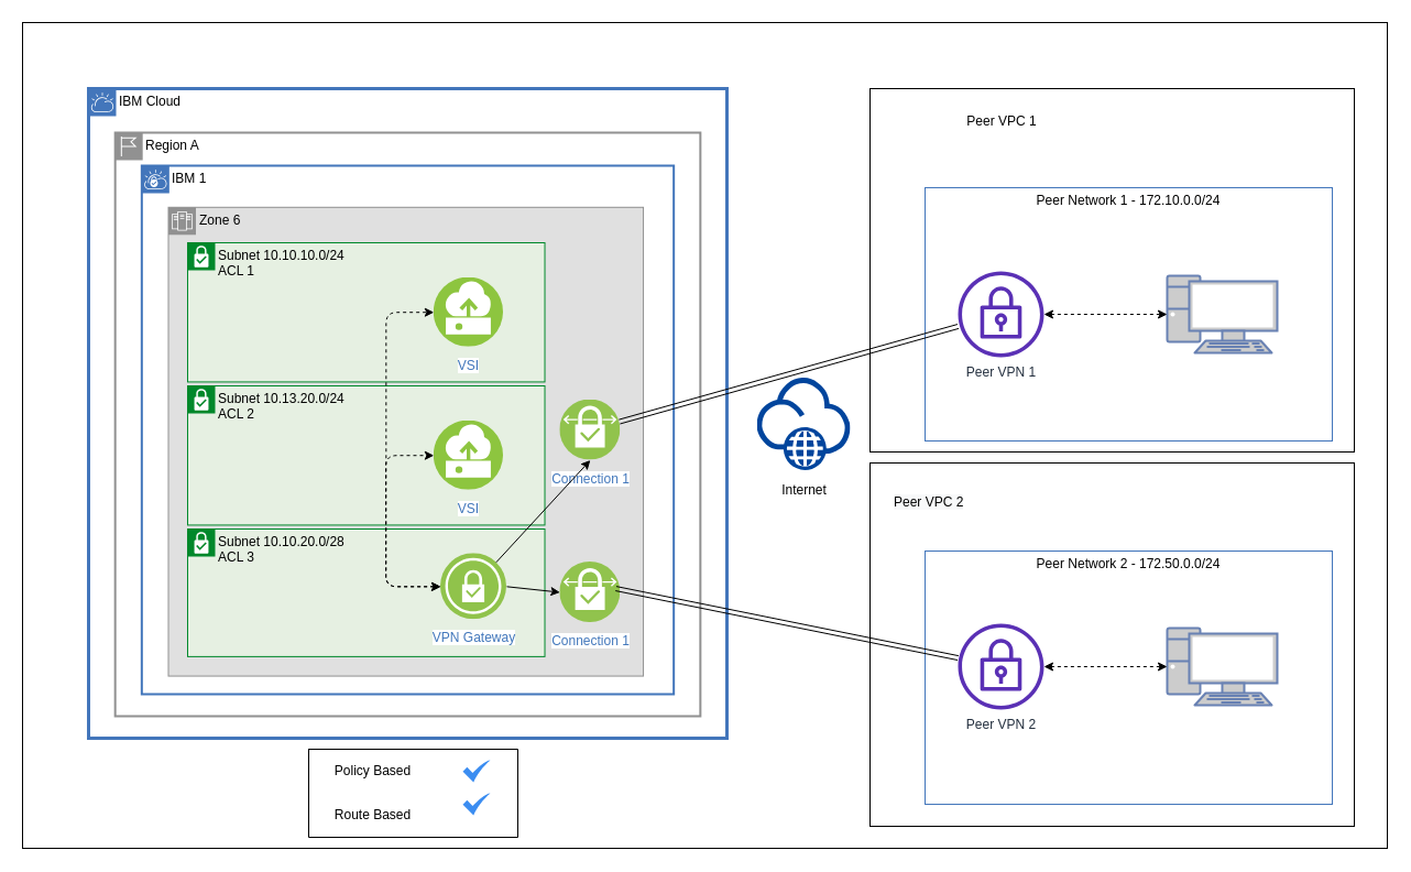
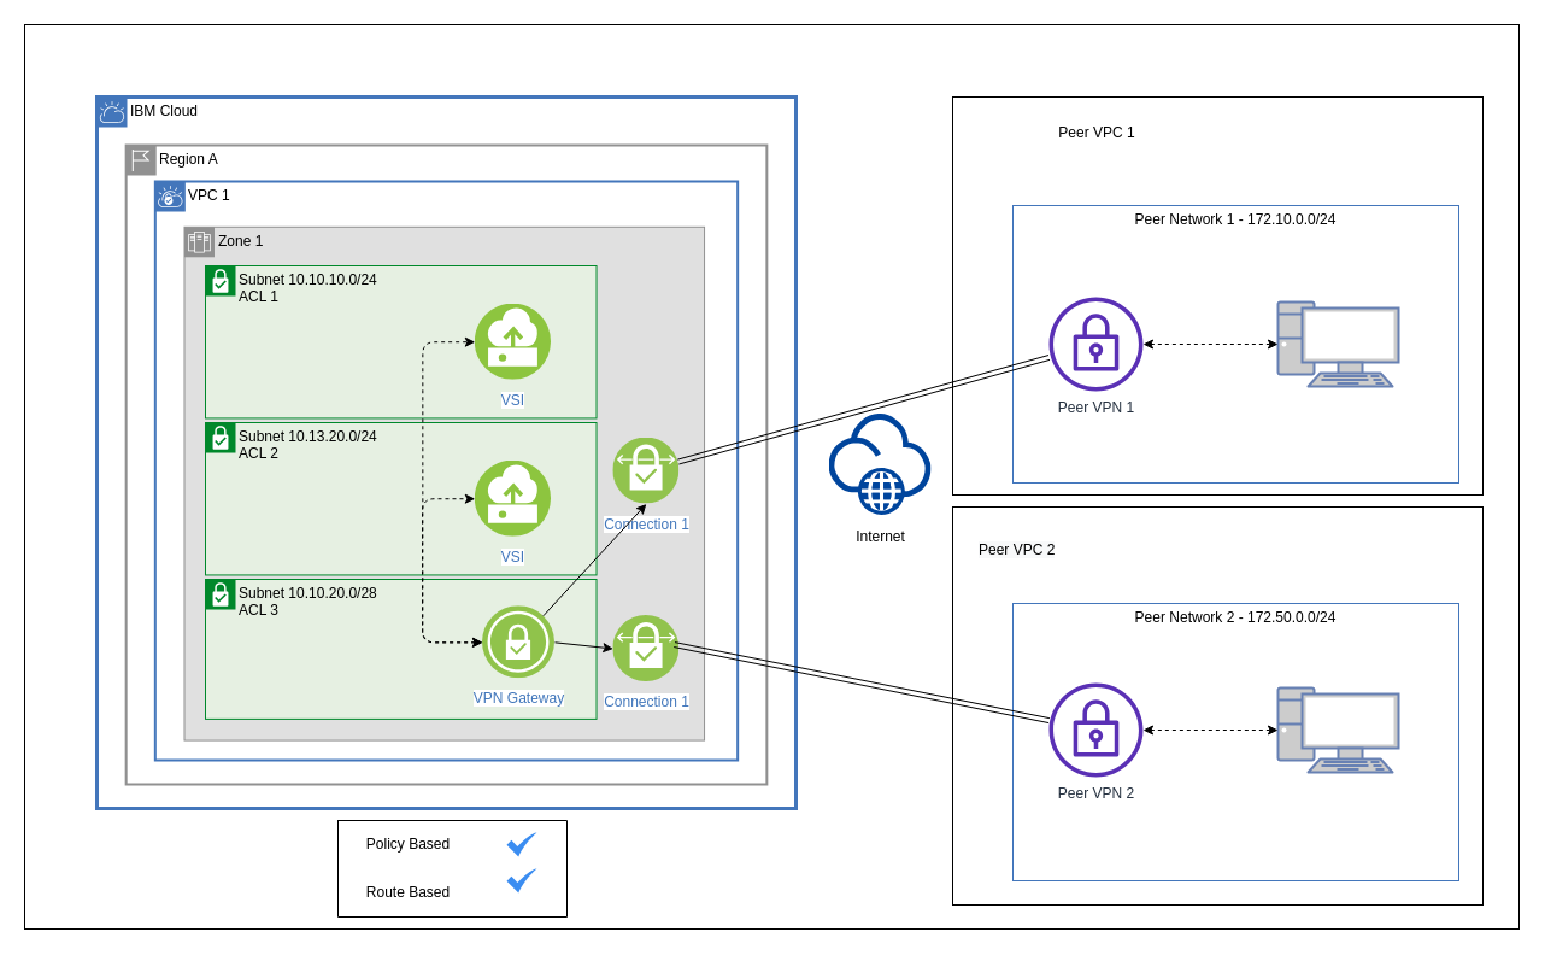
- <mxCell id="8" value="IBM 1" style="shape=mxgraph.ibm.box;prType=vpc;fontStyle=0;verticalAlign=top;align=left;spacingLeft=32;spacingTop=4;fillColor=none;rounded=0;whiteSpace=wrap;html=1;strokeColor=#4376BB;strokeWidth=2;dashed=0;container=1;spacing=-4;collapsible=0;expand=0;recursiveResize=0;" parent="7" vertex="1"><mxGeometry x="24.167" y="30" width="483.333" height="480" as="geometry" /></mxCell>
+ <mxCell id="8" value="VPC 1" style="shape=mxgraph.ibm.box;prType=vpc;fontStyle=0;verticalAlign=top;align=left;spacingLeft=32;spacingTop=4;fillColor=none;rounded=0;whiteSpace=wrap;html=1;strokeColor=#4376BB;strokeWidth=2;dashed=0;container=1;spacing=-4;collapsible=0;expand=0;recursiveResize=0;" parent="7" vertex="1"><mxGeometry x="24.167" y="30" width="483.333" height="480" as="geometry" /></mxCell>
- <mxCell id="9" value="Zone 6" style="shape=mxgraph.ibm.box;prType=zone;fontStyle=0;verticalAlign=top;align=left;spacingLeft=32;spacingTop=4;fillColor=#E0E0E0;rounded=0;whiteSpace=wrap;html=1;strokeColor=#919191;strokeWidth=1;dashed=0;container=0;spacing=-4;collapsible=0;expand=0;recursiveResize=0;" parent="8" vertex="1"><mxGeometry x="24.167" y="37.792" width="431.548" height="425.78" as="geometry" /></mxCell>
+ <mxCell id="9" value="Zone 1" style="shape=mxgraph.ibm.box;prType=zone;fontStyle=0;verticalAlign=top;align=left;spacingLeft=32;spacingTop=4;fillColor=#E0E0E0;rounded=0;whiteSpace=wrap;html=1;strokeColor=#919191;strokeWidth=1;dashed=0;container=0;spacing=-4;collapsible=0;expand=0;recursiveResize=0;" parent="8" vertex="1"><mxGeometry x="24.167" y="37.792" width="431.548" height="425.78" as="geometry" /></mxCell>
